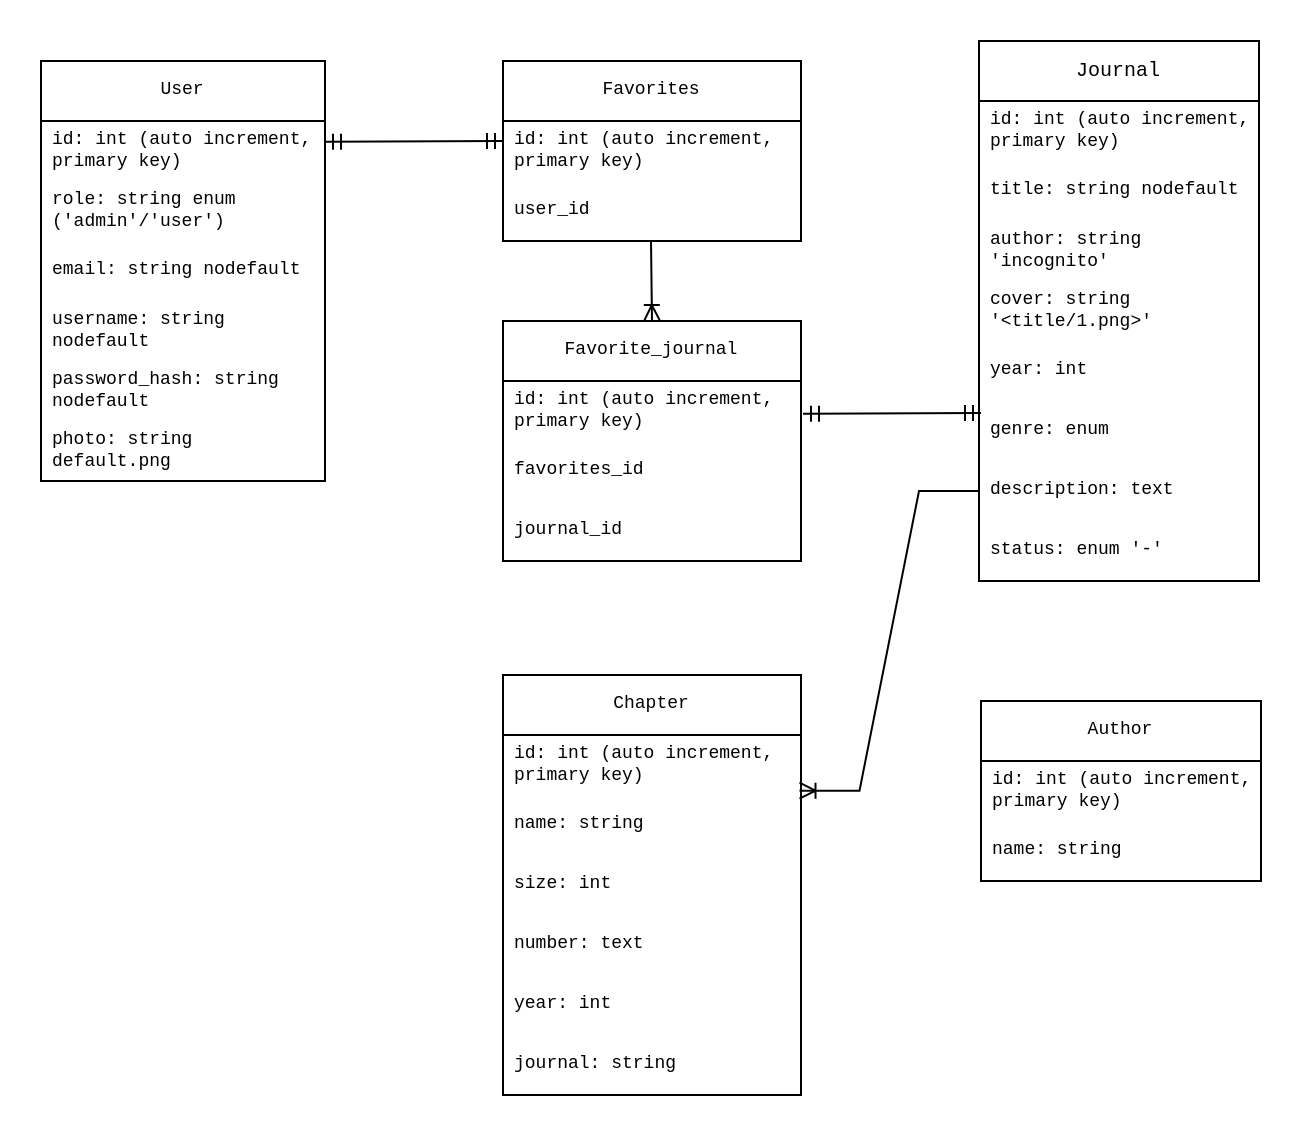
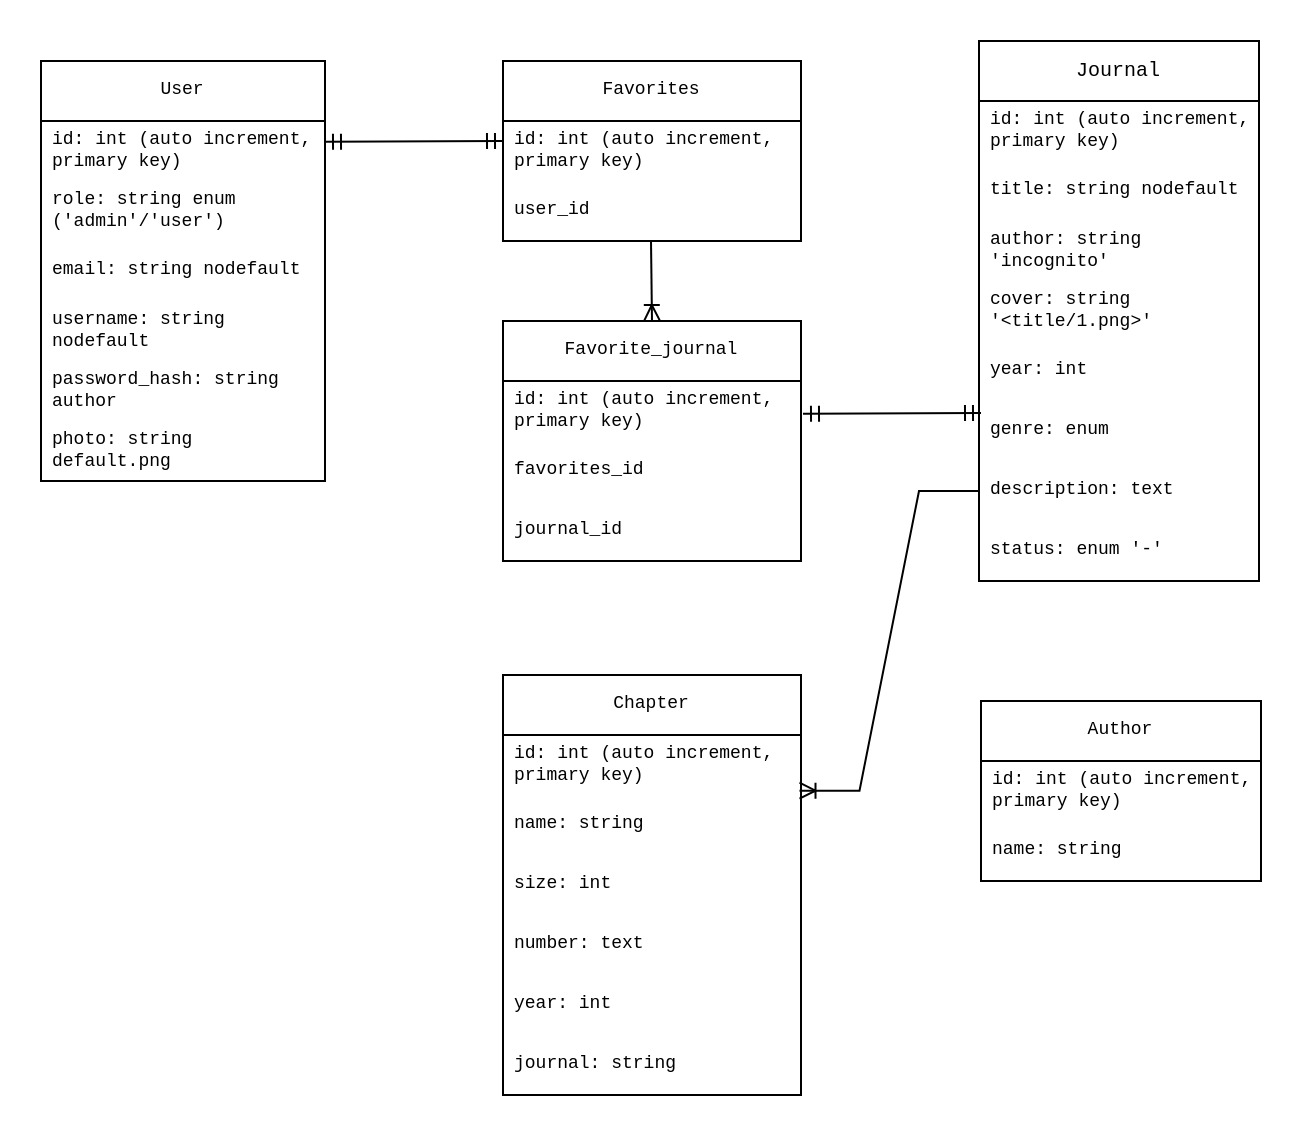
- <mxCell id="7" value="password_hash: string nodefault" style="text;strokeColor=none;fillColor=none;align=left;verticalAlign=middle;spacingLeft=4;spacingRight=4;overflow=hidden;points=[[0,0.5],[1,0.5]];portConstraint=eastwest;rotatable=0;whiteSpace=wrap;html=1;fontSize=9;fontFamily=Courier New;" parent="2" vertex="1"><mxGeometry y="150" width="142" height="30" as="geometry" /></mxCell>
+ <mxCell id="7" value="password_hash: string author" style="text;strokeColor=none;fillColor=none;align=left;verticalAlign=middle;spacingLeft=4;spacingRight=4;overflow=hidden;points=[[0,0.5],[1,0.5]];portConstraint=eastwest;rotatable=0;whiteSpace=wrap;html=1;fontSize=9;fontFamily=Courier New;" parent="2" vertex="1"><mxGeometry y="150" width="142" height="30" as="geometry" /></mxCell>
